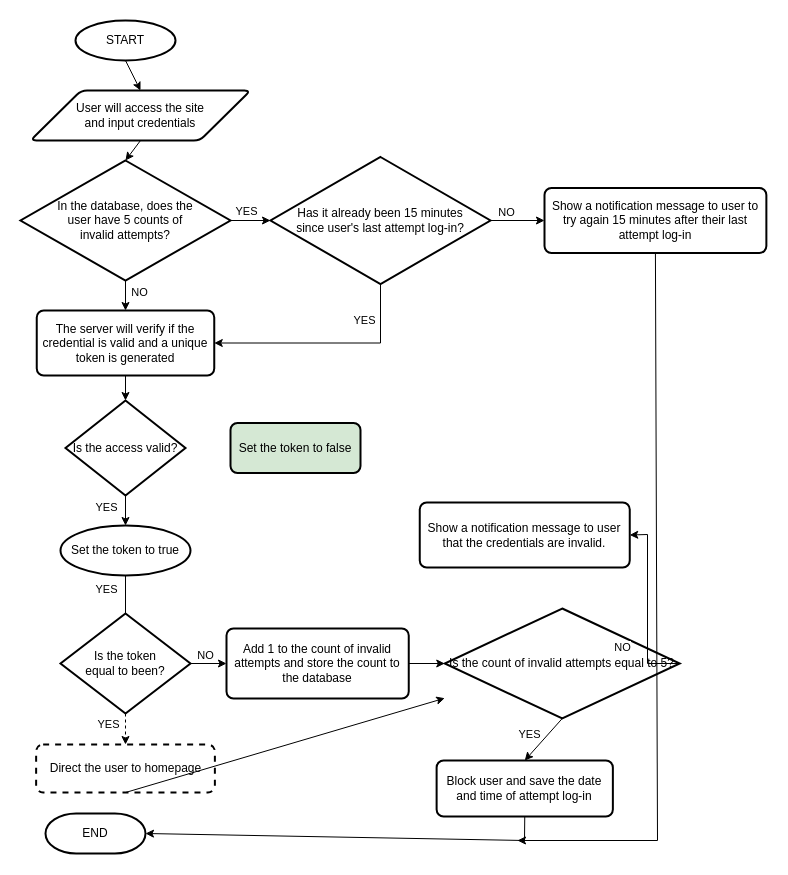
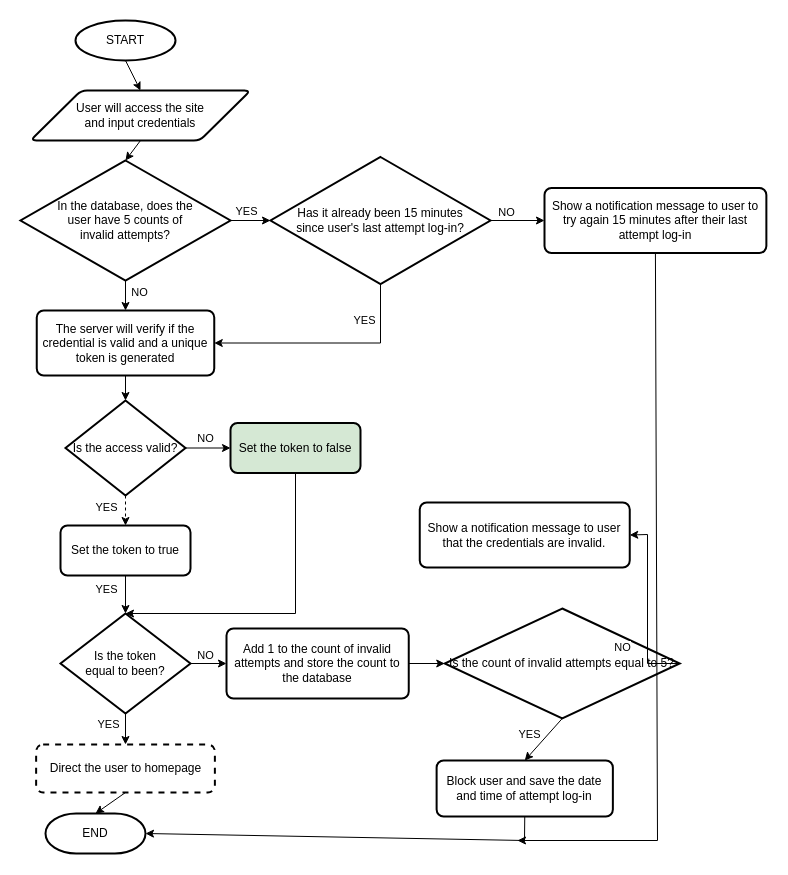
+ <mxCell id="3" value="" style="endArrow=classic;html=1;rounded=0;exitX=1;exitY=0.5;exitDx=0;exitDy=0;entryX=0;entryY=0.5;entryDx=0;entryDy=0;exitPerimeter=0;" edge="1" parent="1" source="11" target="15"><mxGeometry width="50" height="50" relative="1" as="geometry"><mxPoint x="148.12" y="525" as="sourcePoint" /><mxPoint x="195.62" y="525" as="targetPoint" /></mxGeometry></mxCell>
+ <mxCell id="4" value="NO" style="edgeLabel;html=1;align=center;verticalAlign=middle;resizable=0;points=[];" vertex="1" connectable="0" parent="3"><mxGeometry x="0.366" relative="1" as="geometry"><mxPoint x="-12" y="-10" as="offset" /></mxGeometry></mxCell>
- <mxCell id="5" value="" style="endArrow=classic;html=1;rounded=0;exitX=0.5;exitY=1;exitDx=0;exitDy=0;exitPerimeter=0;entryX=0.5;entryY=0;entryDx=0;entryDy=0;" edge="1" parent="1" source="11" target="16"><mxGeometry width="50" height="50" relative="1" as="geometry"><mxPoint x="108.12" y="565" as="sourcePoint" /><mxPoint x="108" y="600" as="targetPoint" /></mxGeometry></mxCell>
+ <mxCell id="5" value="" style="endArrow=classic;html=1;rounded=0;exitX=0.5;exitY=1;exitDx=0;exitDy=0;exitPerimeter=0;entryX=0.5;entryY=0;entryDx=0;entryDy=0;dashed=1;" edge="1" parent="1" source="11" target="16"><mxGeometry width="50" height="50" relative="1" as="geometry"><mxPoint x="108.12" y="565" as="sourcePoint" /><mxPoint x="108" y="600" as="targetPoint" /></mxGeometry></mxCell>
- <mxCell id="16" value="Set the token to true" style="ellipse;whiteSpace=wrap;html=1;absoluteArcSize=1;arcSize=14;strokeWidth=2;" vertex="1" parent="1"><mxGeometry x="60" y="525" width="130" height="50" as="geometry" /></mxCell>
+ <mxCell id="16" value="Set the token to true" style="rounded=1;whiteSpace=wrap;html=1;absoluteArcSize=1;arcSize=14;strokeWidth=2;" vertex="1" parent="1"><mxGeometry x="60" y="525" width="130" height="50" as="geometry" /></mxCell>
- <mxCell id="32" value="" style="endArrow=none;html=1;rounded=0;exitX=0.5;exitY=1;exitDx=0;exitDy=0;entryX=0.5;entryY=0;entryDx=0;entryDy=0;entryPerimeter=0;" edge="1" parent="1" source="16" target="12"><mxGeometry width="50" height="50" relative="1" as="geometry"><mxPoint x="163.51" y="600" as="sourcePoint" /><mxPoint x="163.51" y="630" as="targetPoint" /></mxGeometry></mxCell>
+ <mxCell id="32" value="" style="endArrow=classic;html=1;rounded=0;exitX=0.5;exitY=1;exitDx=0;exitDy=0;entryX=0.5;entryY=0;entryDx=0;entryDy=0;entryPerimeter=0;" edge="1" parent="1" source="16" target="12"><mxGeometry width="50" height="50" relative="1" as="geometry"><mxPoint x="163.51" y="600" as="sourcePoint" /><mxPoint x="163.51" y="630" as="targetPoint" /></mxGeometry></mxCell>
+ <mxCell id="34" value="" style="endArrow=classic;html=1;rounded=0;exitX=0.5;exitY=1;exitDx=0;exitDy=0;entryX=0.5;entryY=0;entryDx=0;entryDy=0;entryPerimeter=0;" edge="1" parent="1" source="15" target="12"><mxGeometry width="50" height="50" relative="1" as="geometry"><mxPoint x="117" y="660" as="sourcePoint" /><mxPoint x="147" y="600" as="targetPoint" /><Array as="points"><mxPoint x="295" y="613" /></Array></mxGeometry></mxCell>
- <mxCell id="35" value="" style="endArrow=classic;html=1;rounded=0;exitX=0.5;exitY=1;exitDx=0;exitDy=0;exitPerimeter=0;entryX=0.5;entryY=0;entryDx=0;entryDy=0;dashed=1;" edge="1" parent="1" source="12" target="13"><mxGeometry width="50" height="50" relative="1" as="geometry"><mxPoint x="347" y="740" as="sourcePoint" /><mxPoint x="397" y="690" as="targetPoint" /></mxGeometry></mxCell>
+ <mxCell id="35" value="" style="endArrow=classic;html=1;rounded=0;exitX=0.5;exitY=1;exitDx=0;exitDy=0;exitPerimeter=0;entryX=0.5;entryY=0;entryDx=0;entryDy=0;" edge="1" parent="1" source="12" target="13"><mxGeometry width="50" height="50" relative="1" as="geometry"><mxPoint x="347" y="740" as="sourcePoint" /><mxPoint x="397" y="690" as="targetPoint" /></mxGeometry></mxCell>
- <mxCell id="37" value="" style="endArrow=classic;html=1;rounded=0;exitX=0.5;exitY=1;exitDx=0;exitDy=0;" edge="1" parent="1" source="13" target="17"><mxGeometry width="50" height="50" relative="1" as="geometry"><mxPoint x="154" y="818" as="sourcePoint" /><mxPoint x="204" y="768" as="targetPoint" /></mxGeometry></mxCell>
+ <mxCell id="37" value="" style="endArrow=classic;html=1;rounded=0;exitX=0.5;exitY=1;exitDx=0;exitDy=0;entryX=0.5;entryY=0;entryDx=0;entryDy=0;entryPerimeter=0;" edge="1" parent="1" source="13" target="8"><mxGeometry width="50" height="50" relative="1" as="geometry"><mxPoint x="154" y="818" as="sourcePoint" /><mxPoint x="204" y="768" as="targetPoint" /></mxGeometry></mxCell>
